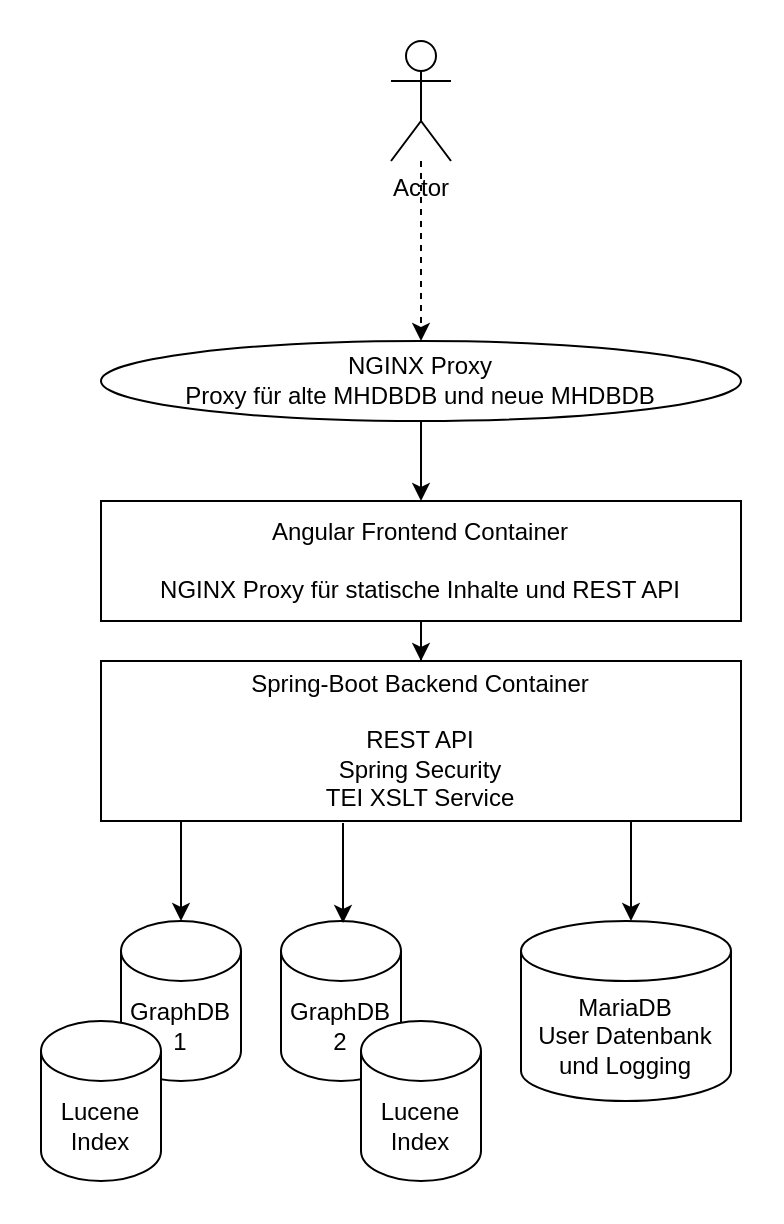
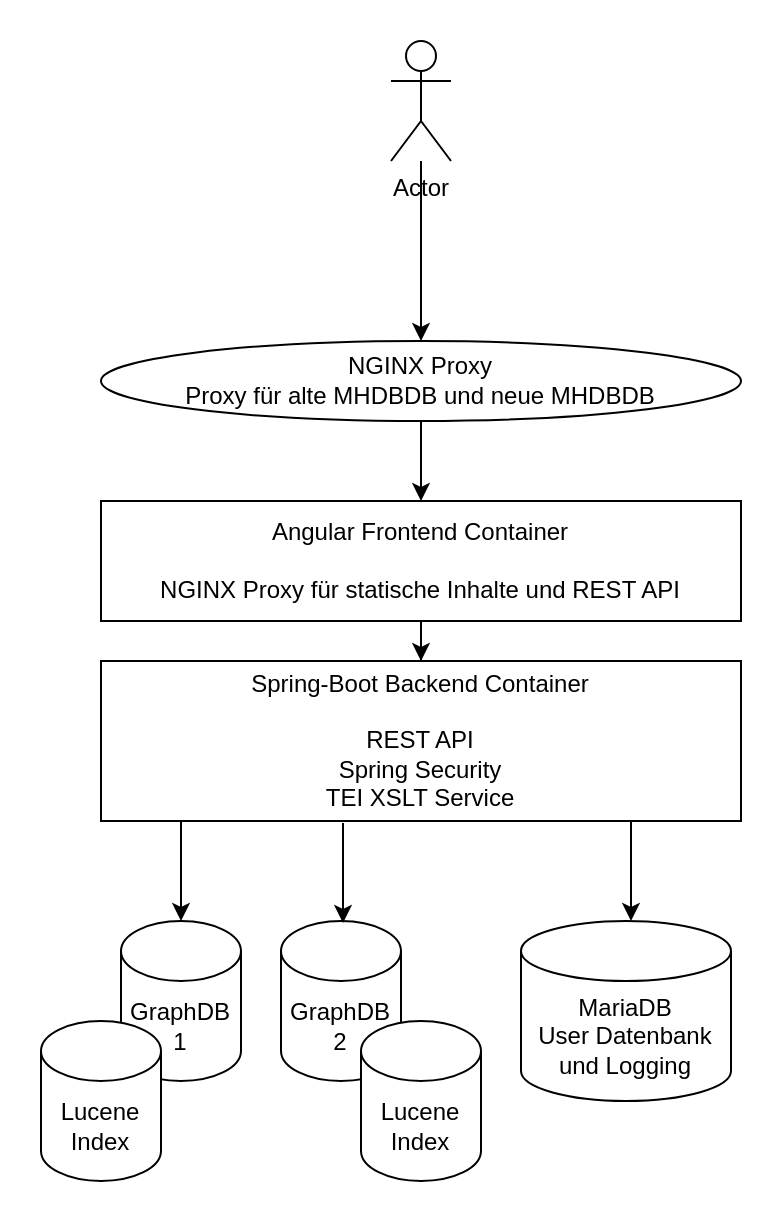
- <mxCell id="7" style="edgeStyle=orthogonalEdgeStyle;rounded=0;orthogonalLoop=1;jettySize=auto;html=1;dashed=1;" edge="1" parent="1" source="8" target="6"><mxGeometry relative="1" as="geometry" /></mxCell>
+ <mxCell id="7" style="edgeStyle=orthogonalEdgeStyle;rounded=0;orthogonalLoop=1;jettySize=auto;html=1;" edge="1" parent="1" source="8" target="6"><mxGeometry relative="1" as="geometry" /></mxCell>
